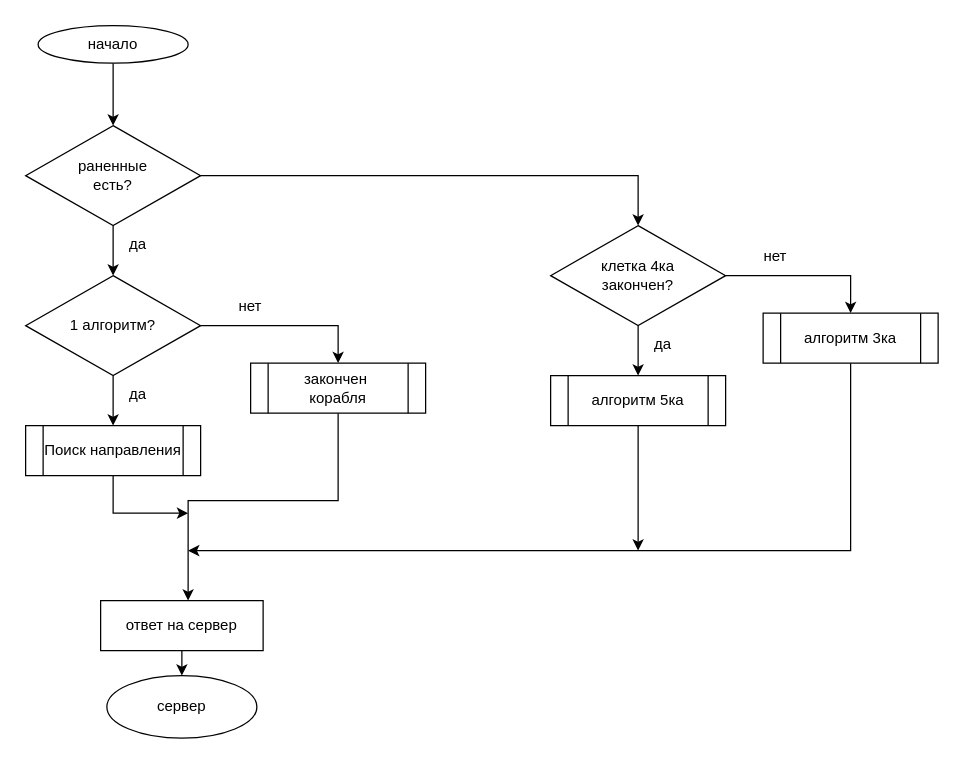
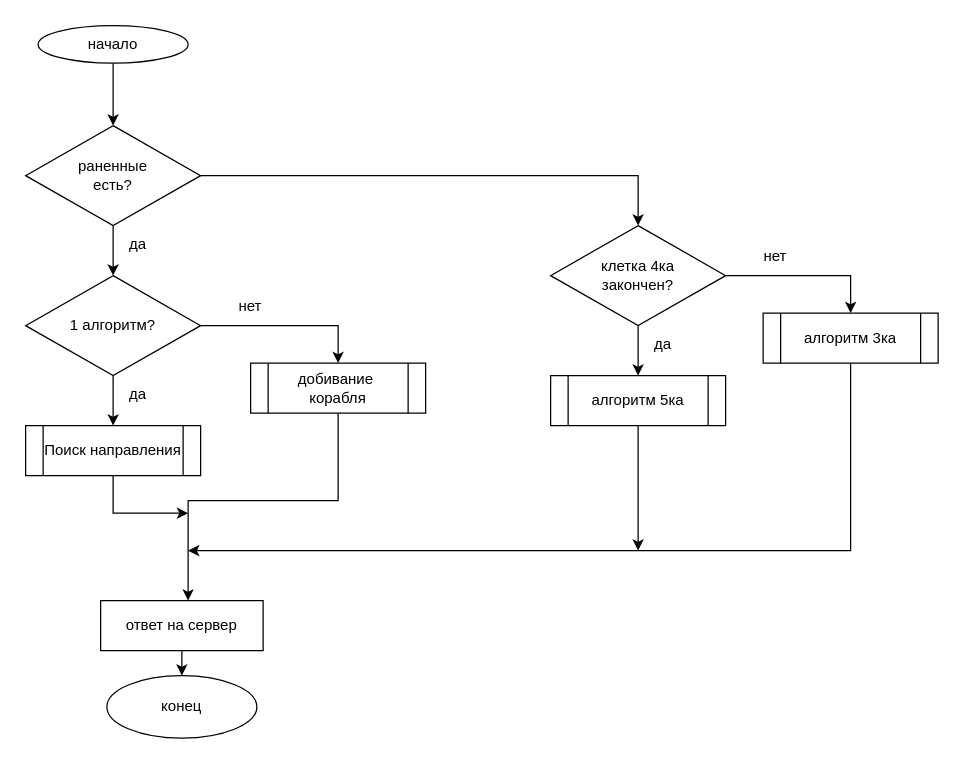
- <mxCell id="13" value="закончен&amp;nbsp;&lt;br&gt;корабля" style="shape=process;whiteSpace=wrap;html=1;backgroundOutline=1;" vertex="1" parent="1"><mxGeometry x="200" y="290" width="140" height="40" as="geometry" /></mxCell>
+ <mxCell id="13" value="добивание&amp;nbsp;&lt;br&gt;корабля" style="shape=process;whiteSpace=wrap;html=1;backgroundOutline=1;" vertex="1" parent="1"><mxGeometry x="200" y="290" width="140" height="40" as="geometry" /></mxCell>
- <mxCell id="28" value="сервер" style="ellipse;whiteSpace=wrap;html=1;" vertex="1" parent="1"><mxGeometry x="85" y="540" width="120" height="50" as="geometry" /></mxCell>
+ <mxCell id="28" value="конец" style="ellipse;whiteSpace=wrap;html=1;" vertex="1" parent="1"><mxGeometry x="85" y="540" width="120" height="50" as="geometry" /></mxCell>
